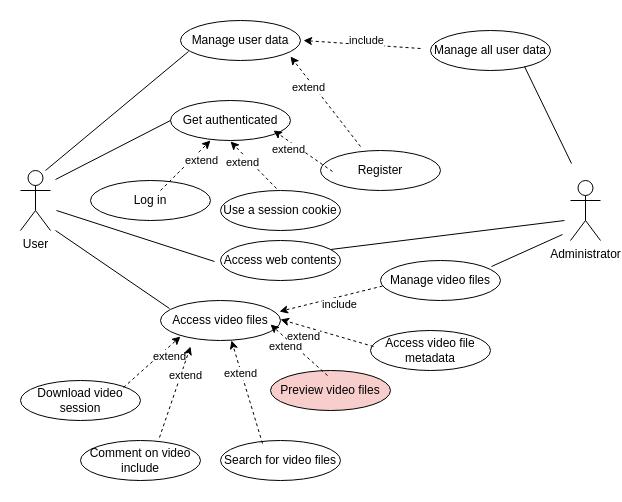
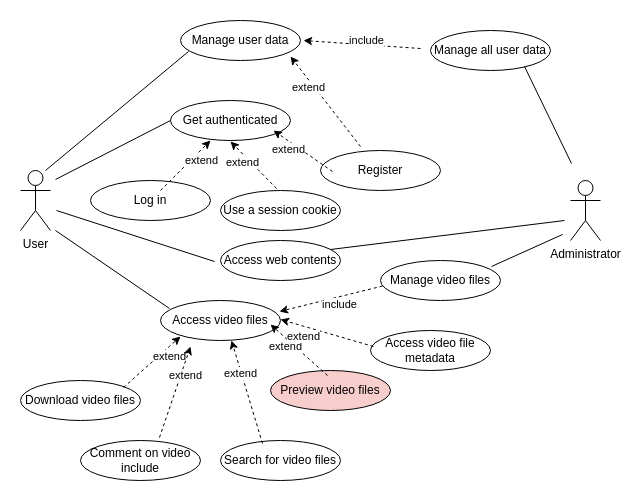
- <mxCell id="16" value="Download video session" style="ellipse;whiteSpace=wrap;html=1;" parent="1" vertex="1"><mxGeometry x="20" y="380" width="120" height="40" as="geometry" /></mxCell>
+ <mxCell id="16" value="Download video files" style="ellipse;whiteSpace=wrap;html=1;" parent="1" vertex="1"><mxGeometry x="20" y="380" width="120" height="40" as="geometry" /></mxCell>
